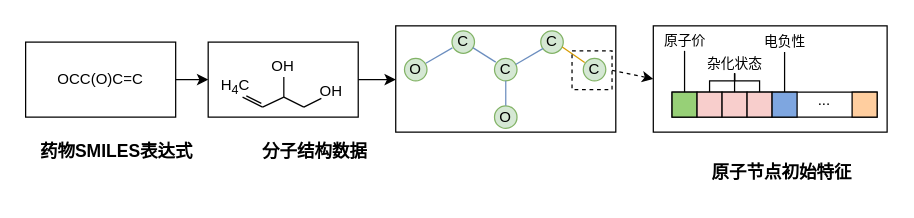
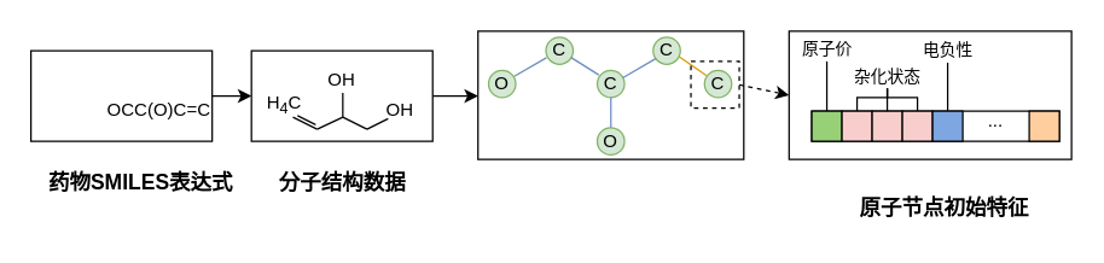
- <mxCell id="6" value="OCC(O)C=C" style="text;html=1;strokeColor=none;fillColor=none;align=center;verticalAlign=middle;whiteSpace=wrap;rounded=0;" vertex="1" parent="1"><mxGeometry x="50" y="48" width="60" height="30" as="geometry" /></mxCell>
+ <mxCell id="6" value="OCC(O)C=C" style="text;html=1;strokeColor=none;fillColor=none;align=center;verticalAlign=middle;whiteSpace=wrap;rounded=0;" vertex="1" parent="1"><mxGeometry x="75" y="58" width="60" height="30" as="geometry" /></mxCell>
- <mxCell id="9" value="分子结构数据" style="text;html=1;strokeColor=none;fillColor=none;align=center;verticalAlign=middle;whiteSpace=wrap;rounded=0;fontStyle=1;fontSize=14;" vertex="1" parent="1"><mxGeometry x="203.5" y="105" width="95" height="30" as="geometry" /></mxCell>
+ <mxCell id="9" value="分子结构数据" style="text;html=1;strokeColor=none;fillColor=none;align=center;verticalAlign=middle;whiteSpace=wrap;rounded=0;fontStyle=1;fontSize=14;" vertex="1" parent="1"><mxGeometry x="178.5" y="105" width="95" height="30" as="geometry" /></mxCell>
